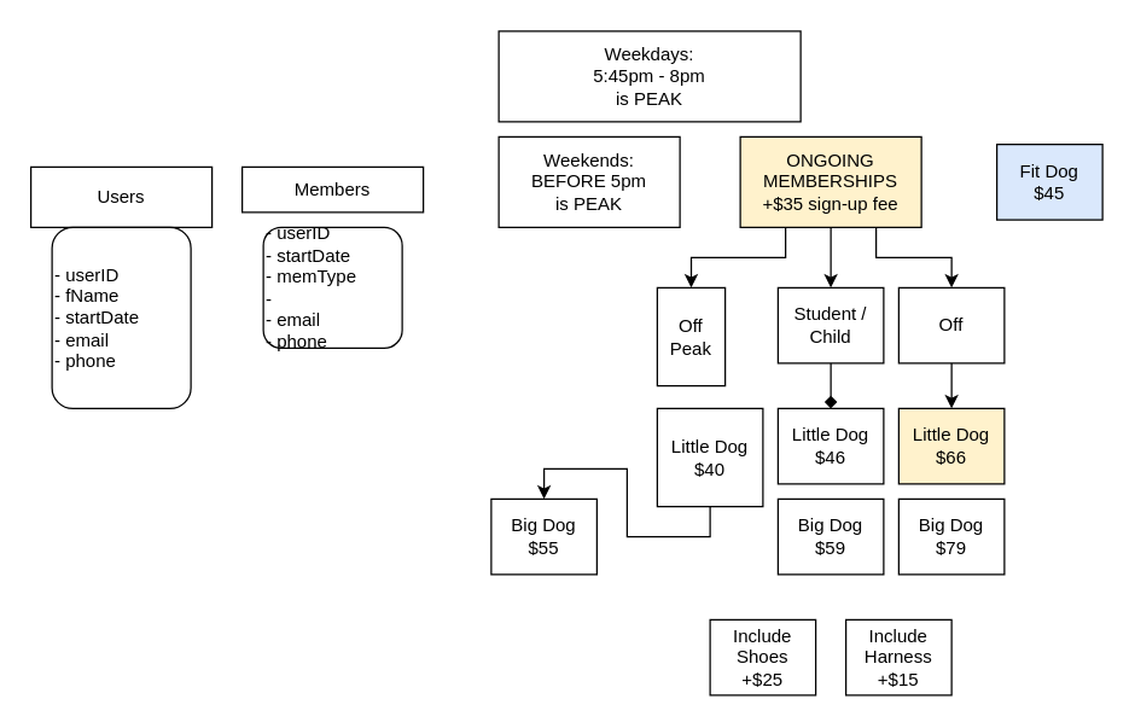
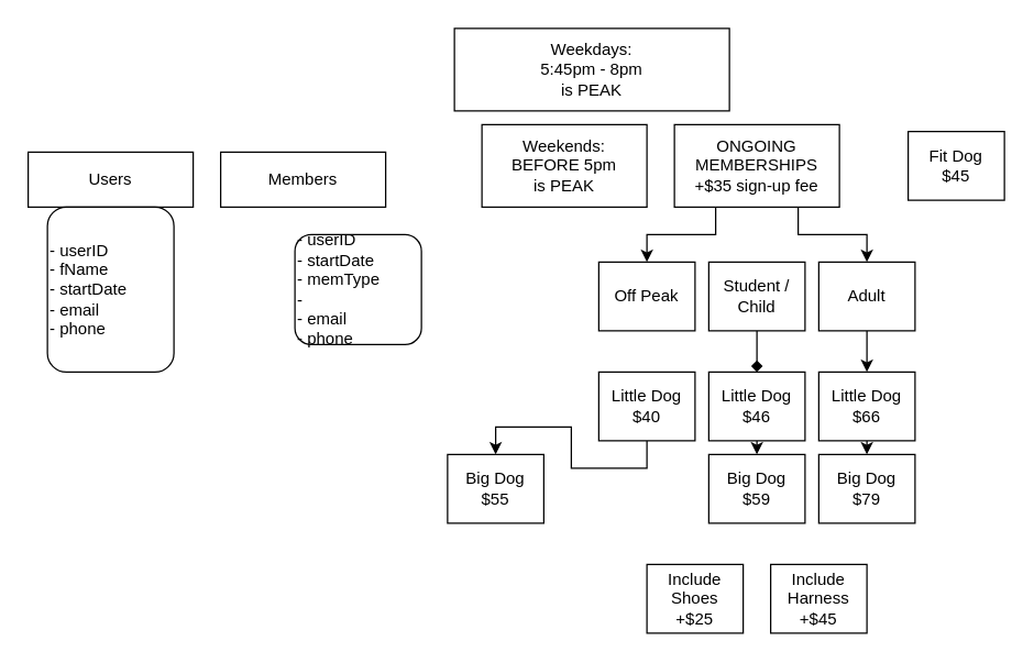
- <mxCell id="28" value="Weekends:&lt;br&gt;BEFORE 5pm&lt;br&gt;is PEAK&lt;br&gt;" style="whiteSpace=wrap;html=1;align=center;" vertex="1" parent="1"><mxGeometry x="330" y="90" width="120" height="60" as="geometry" /></mxCell>
+ <mxCell id="28" value="Weekends:&lt;br&gt;BEFORE 5pm&lt;br&gt;is PEAK&lt;br&gt;" style="whiteSpace=wrap;html=1;align=center;" vertex="1" parent="1"><mxGeometry x="350" y="90" width="120" height="60" as="geometry" /></mxCell>
- <mxCell id="9" value="ONGOING MEMBERSHIPS&lt;br&gt;+$35 sign-up fee" style="whiteSpace=wrap;html=1;align=center;fillColor=#fff2cc;" vertex="1" parent="1"><mxGeometry x="490" y="90" width="120" height="60" as="geometry" /></mxCell>
+ <mxCell id="9" value="ONGOING MEMBERSHIPS&lt;br&gt;+$35 sign-up fee" style="whiteSpace=wrap;html=1;align=center;" vertex="1" parent="1"><mxGeometry x="490" y="90" width="120" height="60" as="geometry" /></mxCell>
- <mxCell id="20" value="Fit Dog&lt;br&gt;$45" style="whiteSpace=wrap;html=1;align=center;fillColor=#dae8fc;" vertex="1" parent="1"><mxGeometry x="660" y="95" width="70" height="50" as="geometry" /></mxCell>
+ <mxCell id="20" value="Fit Dog&lt;br&gt;$45" style="whiteSpace=wrap;html=1;align=center;" vertex="1" parent="1"><mxGeometry x="660" y="95" width="70" height="50" as="geometry" /></mxCell>
- <mxCell id="4" value="Members" style="rounded=0;whiteSpace=wrap;html=1;" vertex="1" parent="1"><mxGeometry x="160" y="110" width="120" height="30" as="geometry" /></mxCell>
+ <mxCell id="4" value="Members" style="rounded=0;whiteSpace=wrap;html=1;" vertex="1" parent="1"><mxGeometry x="160" y="110" width="120" height="40" as="geometry" /></mxCell>
- <mxCell id="6" style="edgeStyle=orthogonalEdgeStyle;rounded=0;orthogonalLoop=1;jettySize=auto;html=1;exitX=0.5;exitY=1;exitDx=0;exitDy=0;entryX=0.5;entryY=0;entryDx=0;entryDy=0;" edge="1" parent="1" source="9" target="16"><mxGeometry relative="1" as="geometry" /></mxCell>
- <mxCell id="5" value="- userID&lt;br&gt;- startDate&lt;br&gt;- memType&lt;br&gt;-&amp;nbsp;&lt;br&gt;- email&lt;br&gt;- phone" style="rounded=1;whiteSpace=wrap;html=1;align=left;" vertex="1" parent="1"><mxGeometry x="174" y="150" width="92" height="80" as="geometry" /></mxCell>
+ <mxCell id="5" value="- userID&lt;br&gt;- startDate&lt;br&gt;- memType&lt;br&gt;-&amp;nbsp;&lt;br&gt;- email&lt;br&gt;- phone" style="rounded=1;whiteSpace=wrap;html=1;align=left;" vertex="1" parent="1"><mxGeometry x="214" y="170" width="92" height="80" as="geometry" /></mxCell>
- <mxCell id="14" value="Off" style="whiteSpace=wrap;html=1;align=center;" vertex="1" parent="1"><mxGeometry x="595" y="190" width="70" height="50" as="geometry" /></mxCell>
+ <mxCell id="14" value="Adult" style="whiteSpace=wrap;html=1;align=center;" vertex="1" parent="1"><mxGeometry x="595" y="190" width="70" height="50" as="geometry" /></mxCell>
- <mxCell id="17" value="Off Peak" style="whiteSpace=wrap;html=1;align=center;" vertex="1" parent="1"><mxGeometry x="435" y="190" width="45" height="65" as="geometry" /></mxCell>
+ <mxCell id="17" value="Off Peak" style="whiteSpace=wrap;html=1;align=center;" vertex="1" parent="1"><mxGeometry x="435" y="190" width="70" height="50" as="geometry" /></mxCell>
- <mxCell id="26" value="Little Dog&lt;br&gt;$66" style="whiteSpace=wrap;html=1;align=center;fillColor=#fff2cc;" vertex="1" parent="1"><mxGeometry x="595" y="270" width="70" height="50" as="geometry" /></mxCell>
+ <mxCell id="26" value="Little Dog&lt;br&gt;$66" style="whiteSpace=wrap;html=1;align=center;" vertex="1" parent="1"><mxGeometry x="595" y="270" width="70" height="50" as="geometry" /></mxCell>
- <mxCell id="12" value="Little Dog&lt;br&gt;$40" style="whiteSpace=wrap;html=1;align=center;" vertex="1" parent="1"><mxGeometry x="435" y="270" width="70" height="65" as="geometry" /></mxCell>
+ <mxCell id="12" value="Little Dog&lt;br&gt;$40" style="whiteSpace=wrap;html=1;align=center;" vertex="1" parent="1"><mxGeometry x="435" y="270" width="70" height="50" as="geometry" /></mxCell>
+ <mxCell id="22" style="edgeStyle=orthogonalEdgeStyle;rounded=0;orthogonalLoop=1;jettySize=auto;html=1;exitX=0.5;exitY=1;exitDx=0;exitDy=0;entryX=0.5;entryY=0;entryDx=0;entryDy=0;" edge="1" parent="1" source="23" target="21"><mxGeometry relative="1" as="geometry" /></mxCell>
+ <mxCell id="25" style="edgeStyle=orthogonalEdgeStyle;rounded=0;orthogonalLoop=1;jettySize=auto;html=1;exitX=0.5;exitY=1;exitDx=0;exitDy=0;entryX=0.5;entryY=0;entryDx=0;entryDy=0;" edge="1" parent="1" source="26" target="24"><mxGeometry relative="1" as="geometry" /></mxCell>
- <mxCell id="19" value="Include Harness&lt;br&gt;+$15" style="whiteSpace=wrap;html=1;align=center;" vertex="1" parent="1"><mxGeometry x="560" y="410" width="70" height="50" as="geometry" /></mxCell>
+ <mxCell id="19" value="Include Harness&lt;br&gt;+$45" style="whiteSpace=wrap;html=1;align=center;" vertex="1" parent="1"><mxGeometry x="560" y="410" width="70" height="50" as="geometry" /></mxCell>
